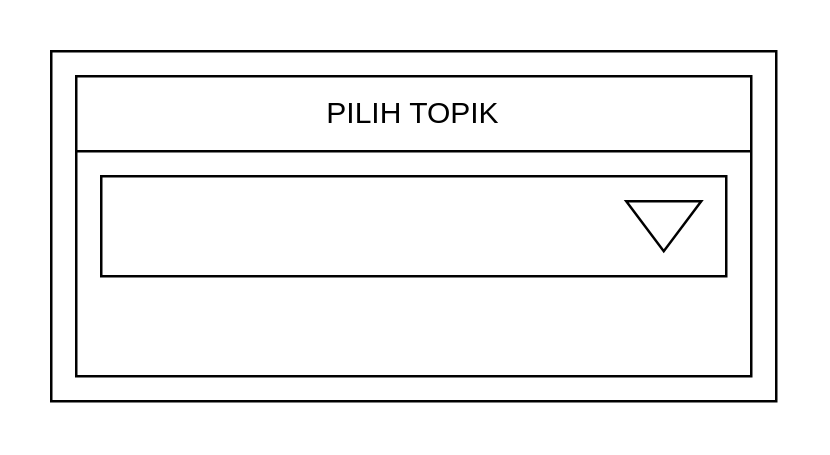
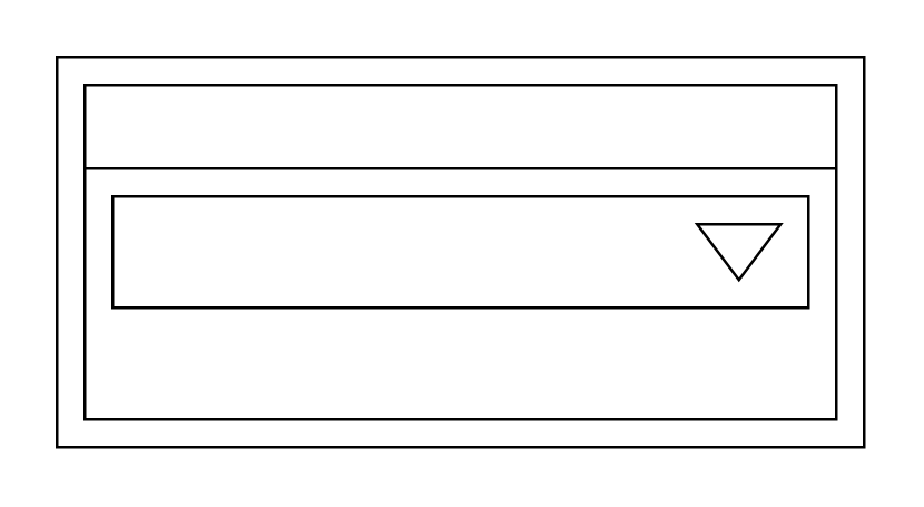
- <mxCell id="5" value="PILIH TOPIK" style="text;html=1;strokeColor=none;fillColor=none;align=center;verticalAlign=middle;whiteSpace=wrap;rounded=0;" vertex="1" parent="1"><mxGeometry x="110" y="30" width="110" height="30" as="geometry" /></mxCell>
